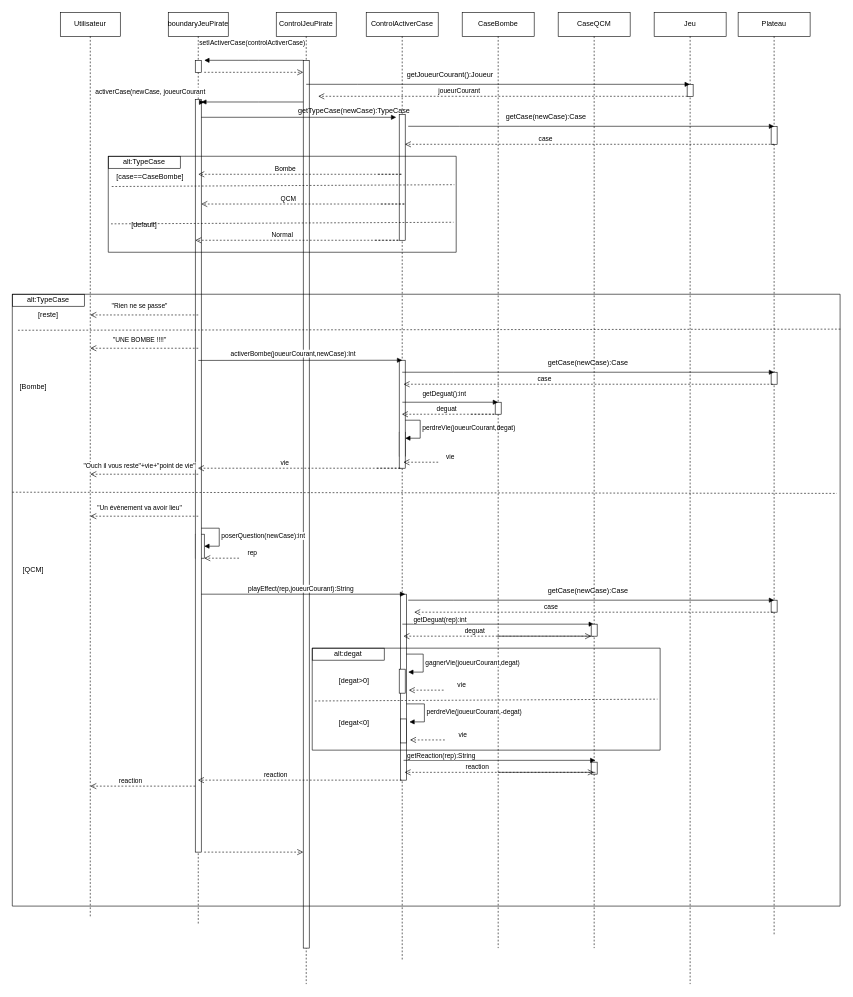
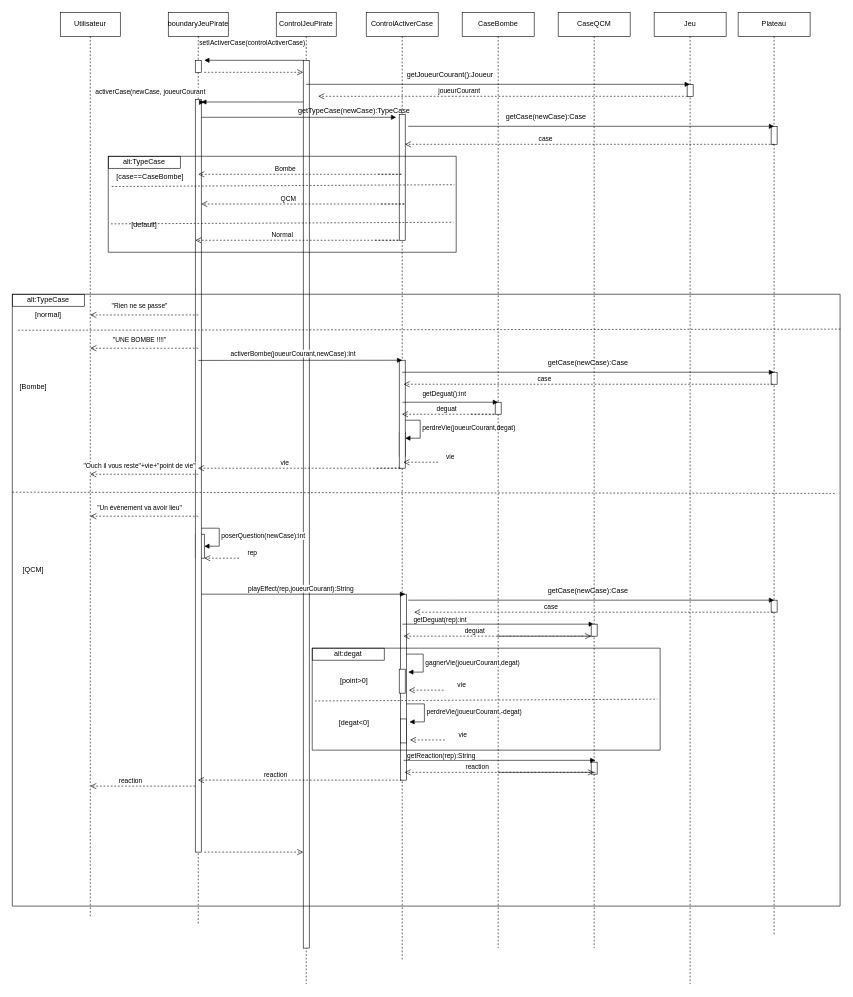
- <mxCell id="46" value="[reste]" style="text;strokeColor=none;align=center;fillColor=none;html=1;verticalAlign=middle;whiteSpace=wrap;rounded=0;" vertex="1" parent="1"><mxGeometry x="50" y="510" width="60" height="30" as="geometry" /></mxCell>
+ <mxCell id="46" value="[normal]" style="text;strokeColor=none;align=center;fillColor=none;html=1;verticalAlign=middle;whiteSpace=wrap;rounded=0;" vertex="1" parent="1"><mxGeometry x="50" y="510" width="60" height="30" as="geometry" /></mxCell>
- <mxCell id="81" value="[degat&amp;gt;0]" style="text;strokeColor=none;align=center;fillColor=none;html=1;verticalAlign=middle;whiteSpace=wrap;rounded=0;" vertex="1" parent="1"><mxGeometry x="560" y="1120" width="60" height="30" as="geometry" /></mxCell>
+ <mxCell id="81" value="[point&amp;gt;0]" style="text;strokeColor=none;align=center;fillColor=none;html=1;verticalAlign=middle;whiteSpace=wrap;rounded=0;" vertex="1" parent="1"><mxGeometry x="560" y="1120" width="60" height="30" as="geometry" /></mxCell>
